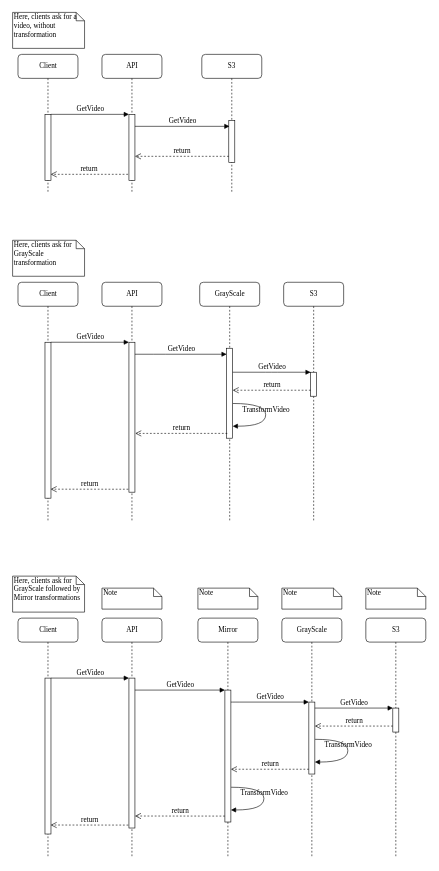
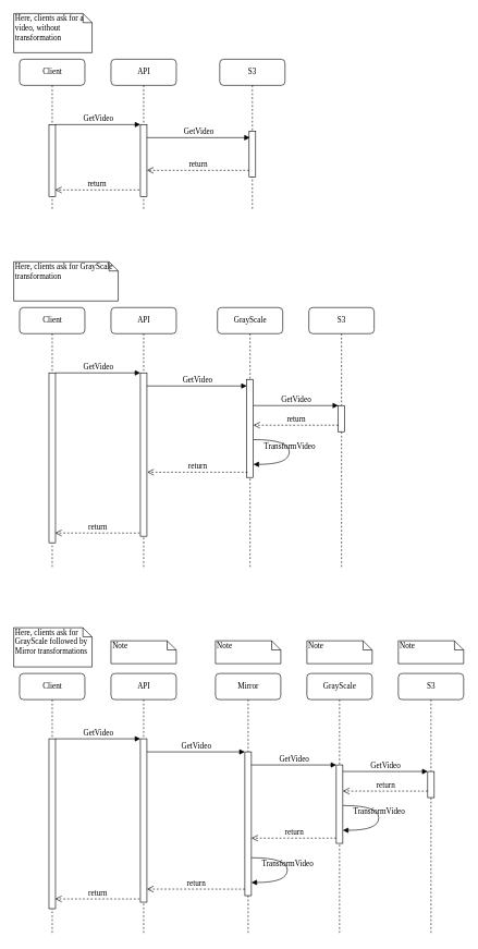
- <mxCell id="40" value="Here, clients ask for GrayScale transformation" style="shape=note;whiteSpace=wrap;html=1;size=14;verticalAlign=top;align=left;spacingTop=-6;rounded=0;shadow=0;comic=0;labelBackgroundColor=none;strokeWidth=1;fontFamily=Verdana;fontSize=12" vertex="1" parent="1"><mxGeometry x="20.5" y="400" width="120" height="60" as="geometry" /></mxCell>
+ <mxCell id="40" value="Here, clients ask for GrayScale transformation" style="shape=note;whiteSpace=wrap;html=1;size=14;verticalAlign=top;align=left;spacingTop=-6;rounded=0;shadow=0;comic=0;labelBackgroundColor=none;strokeWidth=1;fontFamily=Verdana;fontSize=12" vertex="1" parent="1"><mxGeometry x="20.5" y="400" width="160" height="60" as="geometry" /></mxCell>
